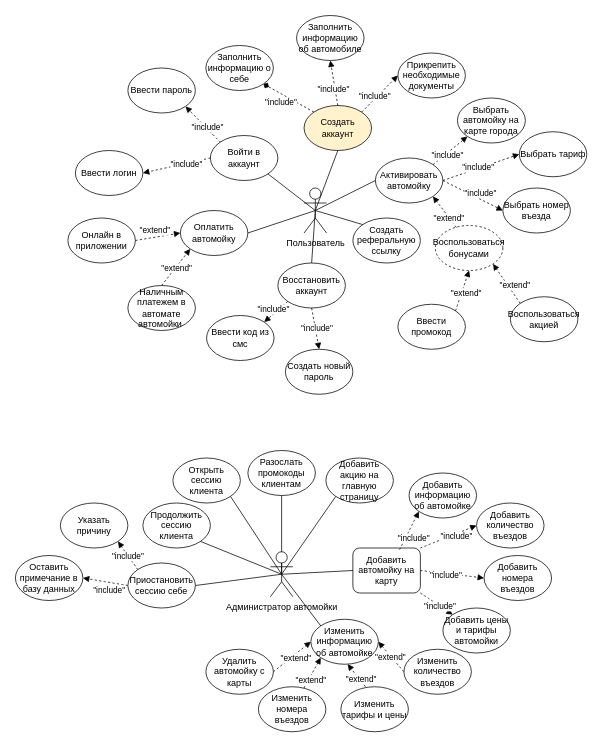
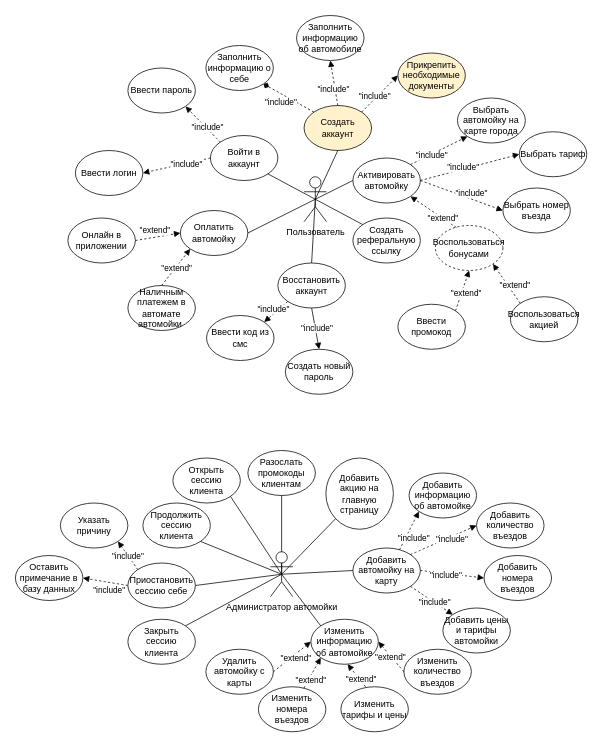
- <mxCell id="7" value="Прикрепить необходимые документы" style="ellipse;whiteSpace=wrap;html=1;" vertex="1" parent="1"><mxGeometry x="530" y="70" width="90" height="60" as="geometry" /></mxCell>
+ <mxCell id="7" value="Прикрепить необходимые документы" style="ellipse;whiteSpace=wrap;html=1;fillColor=#fff2cc;" vertex="1" parent="1"><mxGeometry x="530" y="70" width="90" height="60" as="geometry" /></mxCell>
- <mxCell id="3" value="Активировать автомойку" style="ellipse;whiteSpace=wrap;html=1;" vertex="1" parent="1"><mxGeometry x="500" y="210" width="90" height="60" as="geometry" /></mxCell>
+ <mxCell id="3" value="Активировать автомойку" style="ellipse;whiteSpace=wrap;html=1;" vertex="1" parent="1"><mxGeometry x="470" y="210" width="90" height="60" as="geometry" /></mxCell>
- <mxCell id="2" value="Пользователь" style="shape=umlActor;verticalLabelPosition=bottom;verticalAlign=top;html=1;outlineConnect=0;" vertex="1" parent="1"><mxGeometry x="404.9" y="250" width="30" height="60" as="geometry" /></mxCell>
+ <mxCell id="2" value="Пользователь" style="shape=umlActor;verticalLabelPosition=bottom;verticalAlign=top;html=1;outlineConnect=0;" vertex="1" parent="1"><mxGeometry x="404.9" y="235" width="30" height="60" as="geometry" /></mxCell>
- <mxCell id="86" value="" style="html=1;verticalAlign=bottom;labelBackgroundColor=none;endArrow=block;endFill=1;dashed=1;rounded=0;exitX=0.5;exitY=1;exitDx=0;exitDy=0;entryX=0.5;entryY=0;entryDx=0;entryDy=0;" edge="1" parent="1" source="14" target="85"><mxGeometry width="160" relative="1" as="geometry"><mxPoint x="619" y="250" as="sourcePoint" /><mxPoint x="680" y="290" as="targetPoint" /></mxGeometry></mxCell>
+ <mxCell id="86" value="" style="html=1;verticalAlign=bottom;labelBackgroundColor=none;endArrow=block;endFill=1;dashed=0;rounded=0;exitX=0.5;exitY=1;exitDx=0;exitDy=0;entryX=0.5;entryY=0;entryDx=0;entryDy=0;" edge="1" parent="1" source="14" target="85"><mxGeometry width="160" relative="1" as="geometry"><mxPoint x="619" y="250" as="sourcePoint" /><mxPoint x="680" y="290" as="targetPoint" /></mxGeometry></mxCell>
- <mxCell id="103" value="Добавить акцию на главную страницу" style="ellipse;whiteSpace=wrap;html=1;" vertex="1" parent="1"><mxGeometry x="434" y="610" width="90" height="60" as="geometry" /></mxCell>
+ <mxCell id="103" value="Добавить акцию на главную страницу" style="ellipse;whiteSpace=wrap;html=1;" vertex="1" parent="1"><mxGeometry x="434" y="610" width="90" height="95" as="geometry" /></mxCell>
- <mxCell id="46" value="Добавить автомойку на карту" style="whiteSpace=wrap;html=1;rounded=1;" vertex="1" parent="1"><mxGeometry x="470" y="730" width="90" height="60" as="geometry" /></mxCell>
+ <mxCell id="46" value="Добавить автомойку на карту" style="ellipse;whiteSpace=wrap;html=1;" vertex="1" parent="1"><mxGeometry x="470" y="730" width="90" height="60" as="geometry" /></mxCell>
+ <mxCell id="68" value="" style="endArrow=none;html=1;rounded=0;exitX=0.5;exitY=0.5;exitDx=0;exitDy=0;exitPerimeter=0;entryX=1;entryY=0;entryDx=0;entryDy=0;" edge="1" parent="1" source="105" target="67"><mxGeometry width="50" height="50" relative="1" as="geometry"><mxPoint x="370" y="790" as="sourcePoint" /><mxPoint x="420" y="740" as="targetPoint" /></mxGeometry></mxCell>
+ <mxCell id="67" value="Закрыть сессию клиента" style="ellipse;whiteSpace=wrap;html=1;" vertex="1" parent="1"><mxGeometry x="170" y="825" width="90" height="60" as="geometry" /></mxCell>
